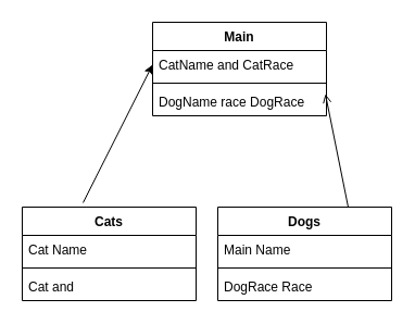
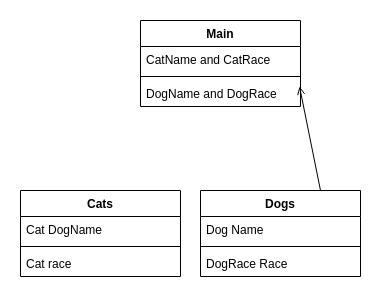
- <mxCell id="13" value="DogName race DogRace" style="text;strokeColor=none;fillColor=none;align=left;verticalAlign=top;spacingLeft=4;spacingRight=4;overflow=hidden;rotatable=0;points=[[0,0.5],[1,0.5]];portConstraint=eastwest;" vertex="1" parent="10"><mxGeometry y="60" width="160" height="26" as="geometry" /></mxCell>
+ <mxCell id="13" value="DogName and DogRace" style="text;strokeColor=none;fillColor=none;align=left;verticalAlign=top;spacingLeft=4;spacingRight=4;overflow=hidden;rotatable=0;points=[[0,0.5],[1,0.5]];portConstraint=eastwest;" vertex="1" parent="10"><mxGeometry y="60" width="160" height="26" as="geometry" /></mxCell>
- <mxCell id="14" value="" style="endArrow=classic;html=1;entryX=0;entryY=0.5;entryDx=0;entryDy=0;exitX=0.35;exitY=-0.047;exitDx=0;exitDy=0;exitPerimeter=0;" edge="1" parent="1" source="2" target="11"><mxGeometry width="50" height="50" relative="1" as="geometry"><mxPoint x="80" y="180" as="sourcePoint" /><mxPoint x="-10" y="120" as="targetPoint" /></mxGeometry></mxCell>
- <mxCell id="3" value="Cat Name" style="text;strokeColor=none;fillColor=none;align=left;verticalAlign=top;spacingLeft=4;spacingRight=4;overflow=hidden;rotatable=0;points=[[0,0.5],[1,0.5]];portConstraint=eastwest;" vertex="1" parent="2"><mxGeometry y="26" width="160" height="26" as="geometry" /></mxCell>
+ <mxCell id="3" value="Cat DogName" style="text;strokeColor=none;fillColor=none;align=left;verticalAlign=top;spacingLeft=4;spacingRight=4;overflow=hidden;rotatable=0;points=[[0,0.5],[1,0.5]];portConstraint=eastwest;" vertex="1" parent="2"><mxGeometry y="26" width="160" height="26" as="geometry" /></mxCell>
- <mxCell id="7" value="Main Name" style="text;strokeColor=none;fillColor=none;align=left;verticalAlign=top;spacingLeft=4;spacingRight=4;overflow=hidden;rotatable=0;points=[[0,0.5],[1,0.5]];portConstraint=eastwest;" vertex="1" parent="6"><mxGeometry y="26" width="160" height="26" as="geometry" /></mxCell>
+ <mxCell id="7" value="Dog Name" style="text;strokeColor=none;fillColor=none;align=left;verticalAlign=top;spacingLeft=4;spacingRight=4;overflow=hidden;rotatable=0;points=[[0,0.5],[1,0.5]];portConstraint=eastwest;" vertex="1" parent="6"><mxGeometry y="26" width="160" height="26" as="geometry" /></mxCell>
- <mxCell id="5" value="Cat and" style="text;strokeColor=none;fillColor=none;align=left;verticalAlign=top;spacingLeft=4;spacingRight=4;overflow=hidden;rotatable=0;points=[[0,0.5],[1,0.5]];portConstraint=eastwest;" vertex="1" parent="2"><mxGeometry y="60" width="160" height="26" as="geometry" /></mxCell>
+ <mxCell id="5" value="Cat race" style="text;strokeColor=none;fillColor=none;align=left;verticalAlign=top;spacingLeft=4;spacingRight=4;overflow=hidden;rotatable=0;points=[[0,0.5],[1,0.5]];portConstraint=eastwest;" vertex="1" parent="2"><mxGeometry y="60" width="160" height="26" as="geometry" /></mxCell>
